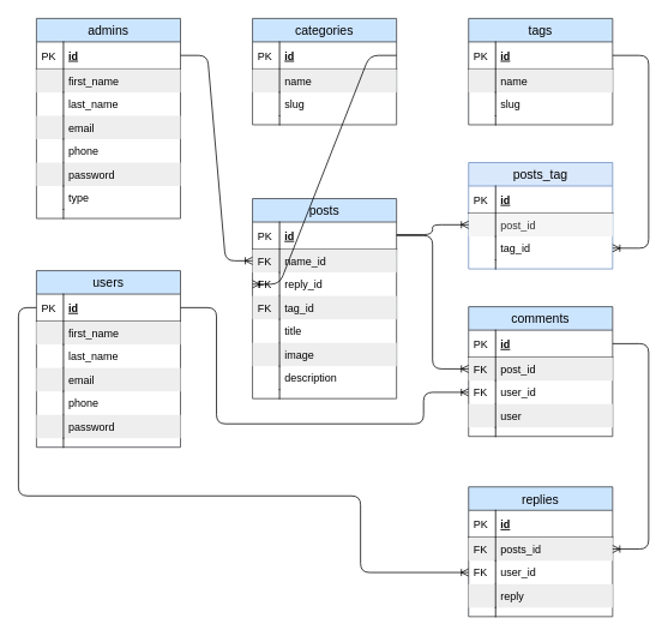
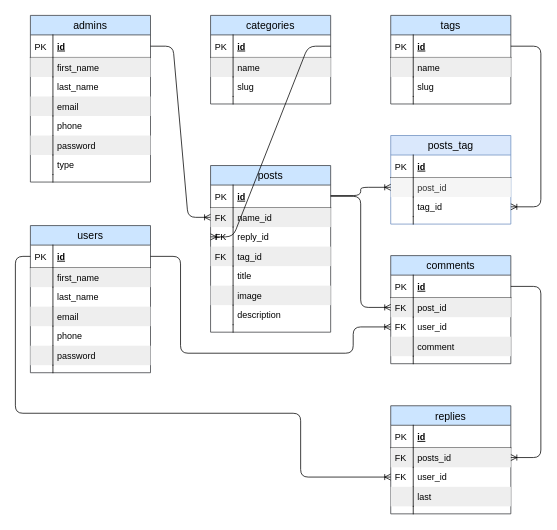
- <mxCell id="59" value="user" style="shape=partialRectangle;top=0;left=0;right=0;bottom=0;align=left;verticalAlign=top;fillColor=#eeeeee;spacingLeft=34;spacingRight=4;overflow=hidden;rotatable=0;points=[[0,0.5],[1,0.5]];portConstraint=eastwest;dropTarget=0;fontSize=12;strokeColor=#36393d;" parent="52" vertex="1"><mxGeometry y="108" width="160" height="26" as="geometry" /></mxCell>
+ <mxCell id="59" value="comment" style="shape=partialRectangle;top=0;left=0;right=0;bottom=0;align=left;verticalAlign=top;fillColor=#eeeeee;spacingLeft=34;spacingRight=4;overflow=hidden;rotatable=0;points=[[0,0.5],[1,0.5]];portConstraint=eastwest;dropTarget=0;fontSize=12;strokeColor=#36393d;" parent="52" vertex="1"><mxGeometry y="108" width="160" height="26" as="geometry" /></mxCell>
- <mxCell id="70" value="reply" style="shape=partialRectangle;top=0;left=0;right=0;bottom=0;align=left;verticalAlign=top;fillColor=#eeeeee;spacingLeft=34;spacingRight=4;overflow=hidden;rotatable=0;points=[[0,0.5],[1,0.5]];portConstraint=eastwest;dropTarget=0;fontSize=12;strokeColor=#36393d;" parent="63" vertex="1"><mxGeometry y="108" width="160" height="26" as="geometry" /></mxCell>
+ <mxCell id="70" value="last" style="shape=partialRectangle;top=0;left=0;right=0;bottom=0;align=left;verticalAlign=top;fillColor=#eeeeee;spacingLeft=34;spacingRight=4;overflow=hidden;rotatable=0;points=[[0,0.5],[1,0.5]];portConstraint=eastwest;dropTarget=0;fontSize=12;strokeColor=#36393d;" parent="63" vertex="1"><mxGeometry y="108" width="160" height="26" as="geometry" /></mxCell>
